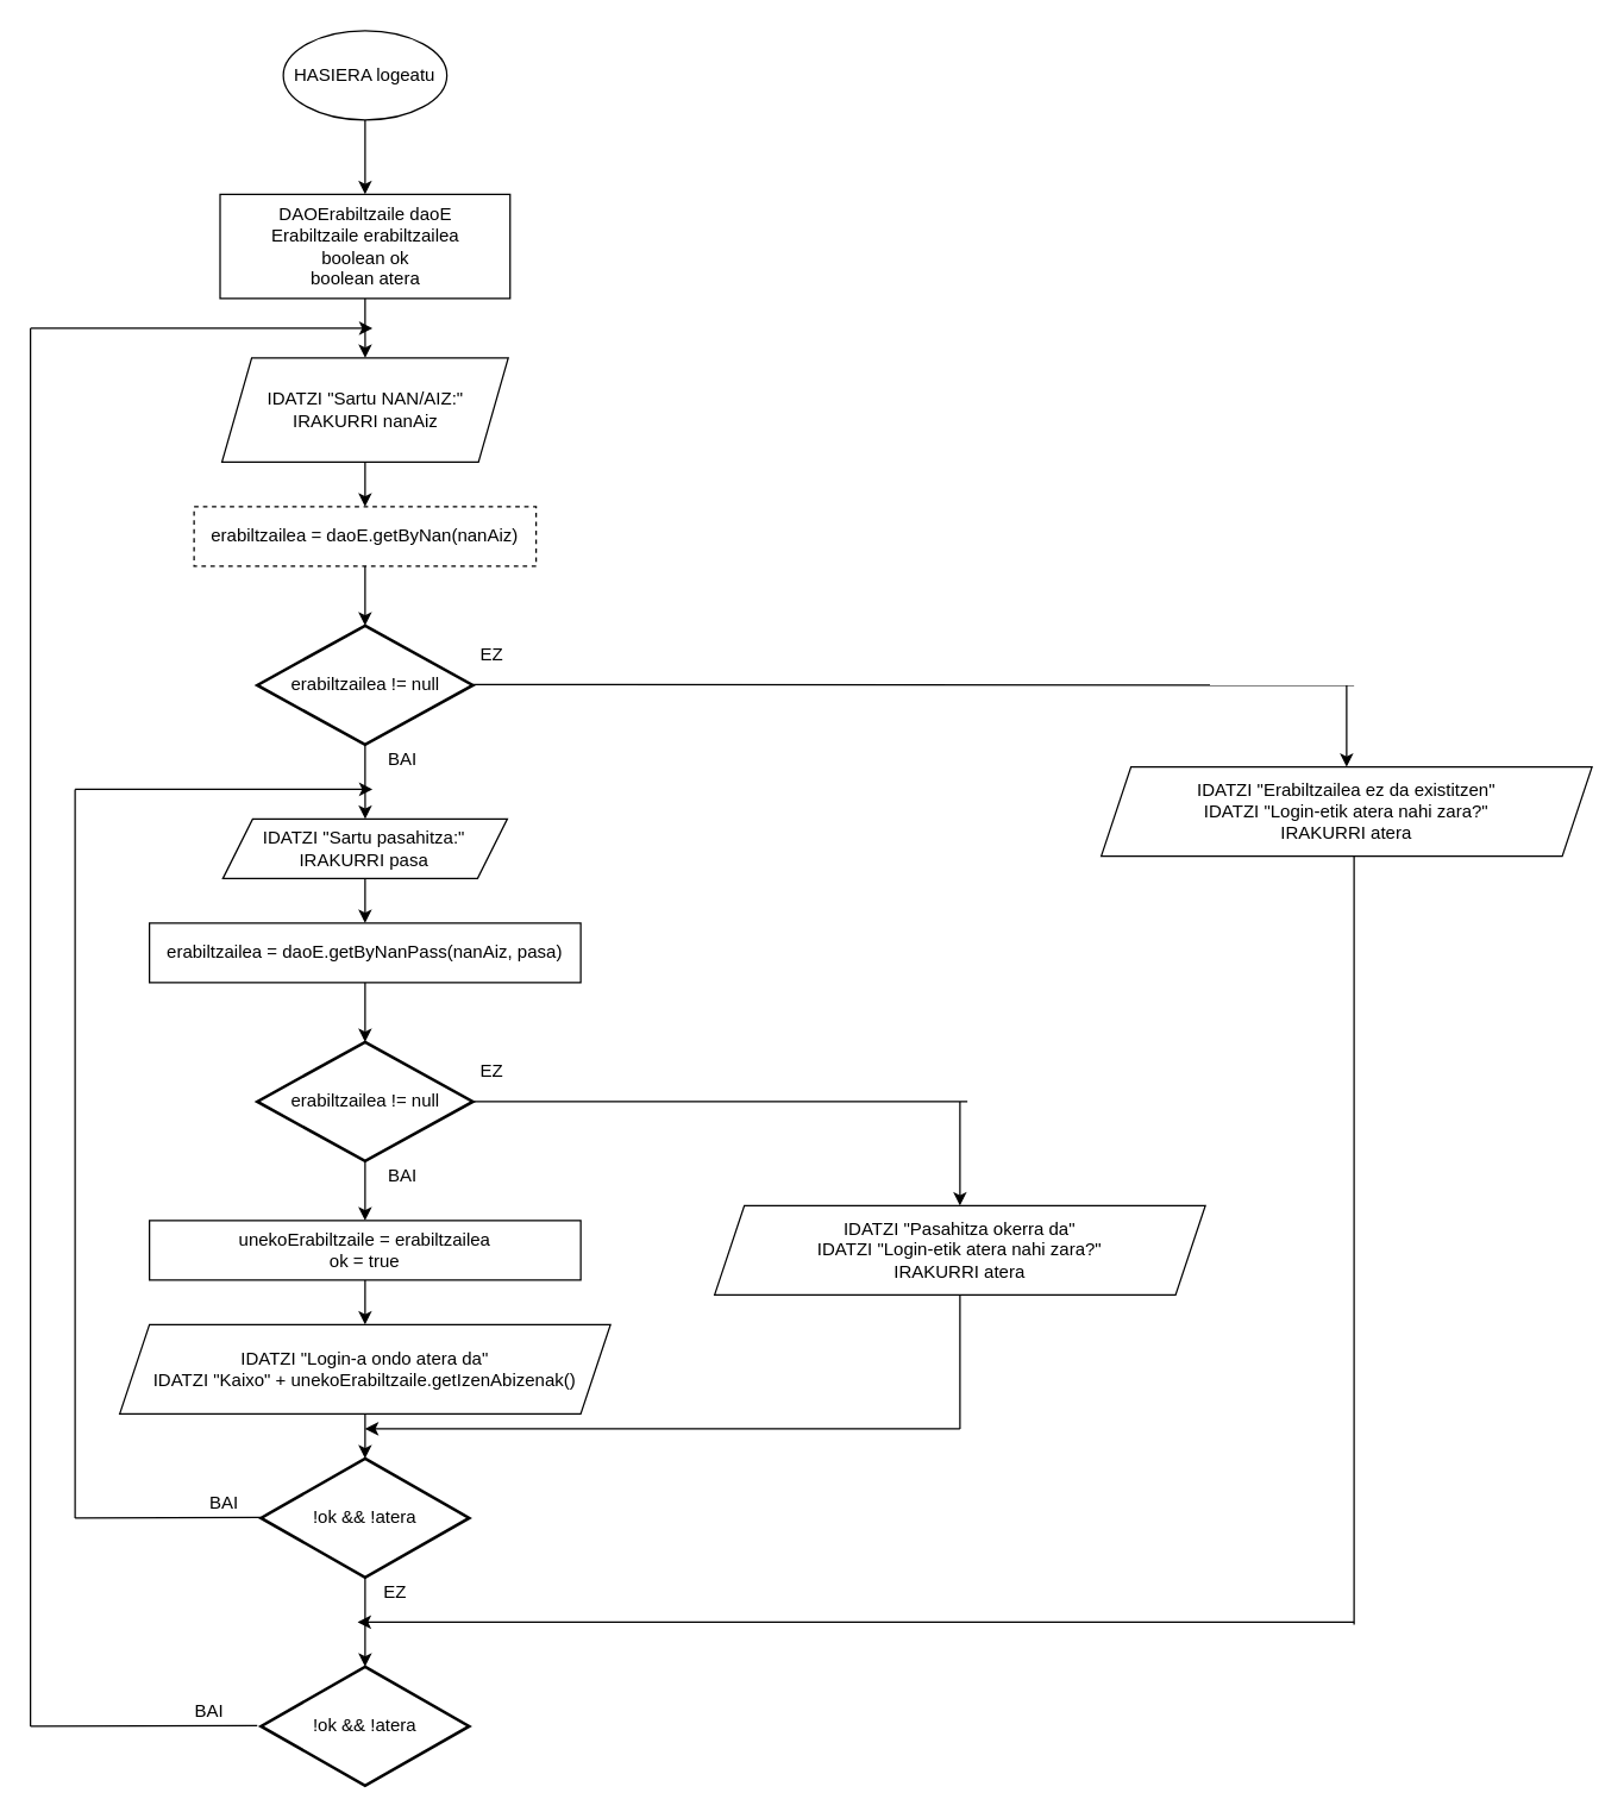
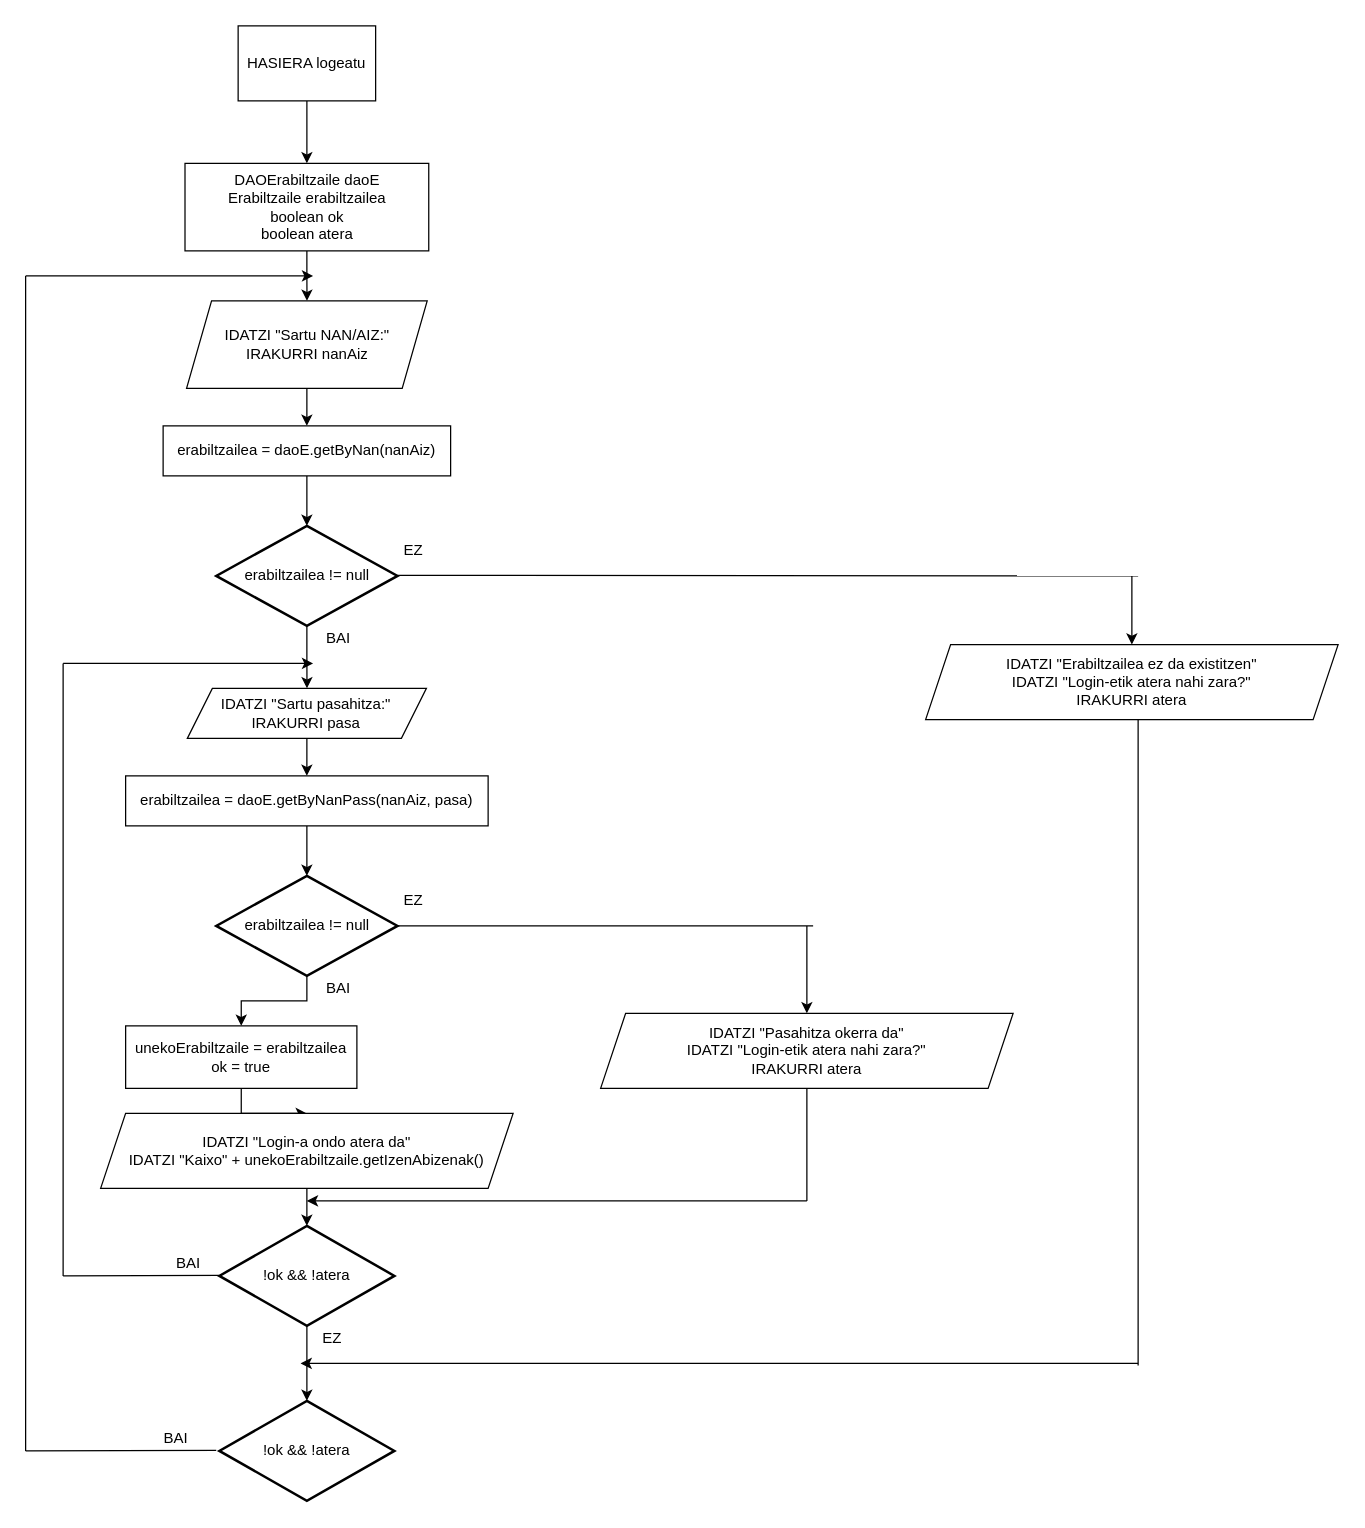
- <mxCell id="3" value="HASIERA logeatu" style="ellipse;whiteSpace=wrap;html=1;" vertex="1" parent="1"><mxGeometry x="190.01" y="20" width="110" height="60" as="geometry" /></mxCell>
+ <mxCell id="3" value="HASIERA logeatu" style="whiteSpace=wrap;html=1;rounded=0;" vertex="1" parent="1"><mxGeometry x="190.01" y="20" width="110" height="60" as="geometry" /></mxCell>
- <mxCell id="10" value="erabiltzailea = daoE.getByNan(nanAiz)" style="rounded=0;whiteSpace=wrap;html=1;dashed=1;" vertex="1" parent="1"><mxGeometry x="130" y="340" width="230" height="40" as="geometry" /></mxCell>
+ <mxCell id="10" value="erabiltzailea = daoE.getByNan(nanAiz)" style="rounded=0;whiteSpace=wrap;html=1;" vertex="1" parent="1"><mxGeometry x="130" y="340" width="230" height="40" as="geometry" /></mxCell>
- <mxCell id="21" value="unekoErabiltzaile = erabiltzailea&lt;br&gt;ok = true" style="rounded=0;whiteSpace=wrap;html=1;" vertex="1" parent="1"><mxGeometry x="100.01" y="820" width="290" height="40" as="geometry" /></mxCell>
+ <mxCell id="21" value="unekoErabiltzaile = erabiltzailea&lt;br&gt;ok = true" style="rounded=0;whiteSpace=wrap;html=1;" vertex="1" parent="1"><mxGeometry x="100.01" y="820" width="185" height="50" as="geometry" /></mxCell>
